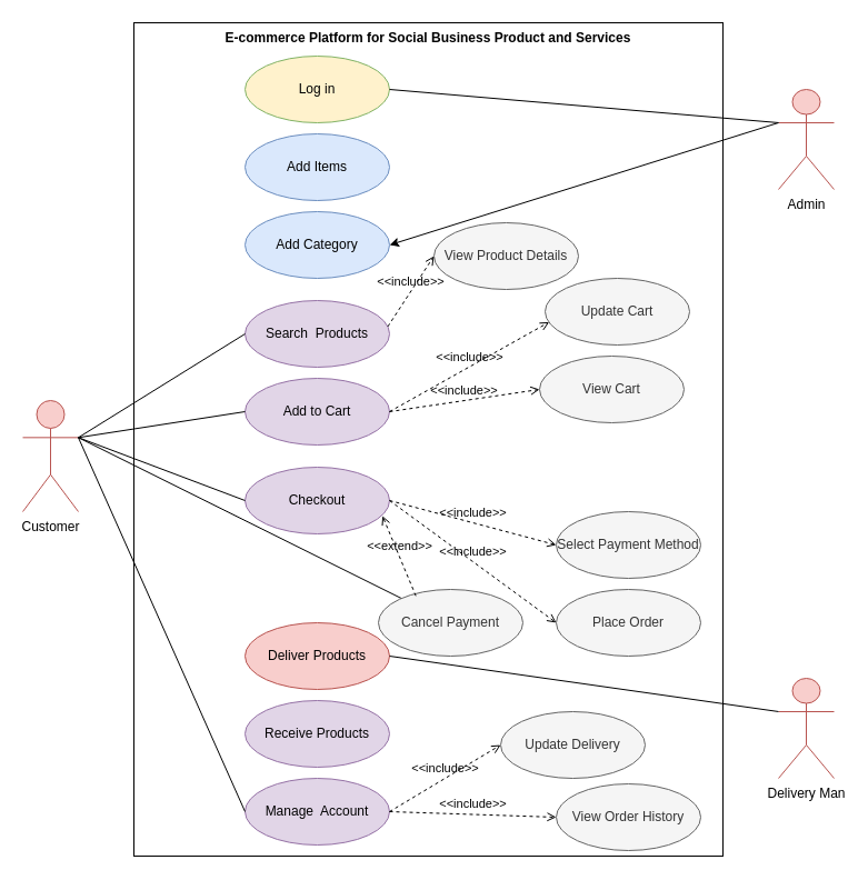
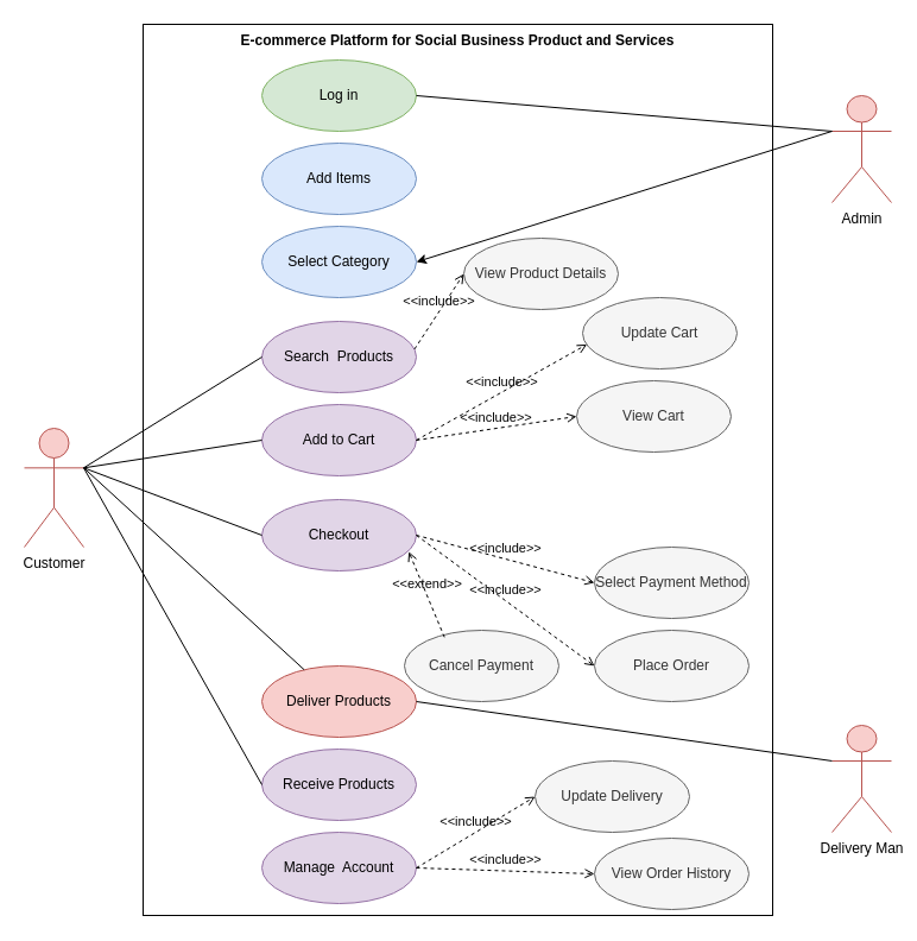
- <mxCell id="3" value="Log in" style="ellipse;whiteSpace=wrap;html=1;fillColor=#fff2cc;strokeColor=#82b366;" parent="1" vertex="1"><mxGeometry x="220" y="50" width="130" height="60" as="geometry" /></mxCell>
+ <mxCell id="3" value="Log in" style="ellipse;whiteSpace=wrap;html=1;fillColor=#d5e8d4;strokeColor=#82b366;" parent="1" vertex="1"><mxGeometry x="220" y="50" width="130" height="60" as="geometry" /></mxCell>
- <mxCell id="24" value="Add Category" style="ellipse;whiteSpace=wrap;html=1;fillColor=#dae8fc;strokeColor=#6c8ebf;" vertex="1" parent="1"><mxGeometry x="220" y="190" width="130" height="60" as="geometry" /></mxCell>
+ <mxCell id="24" value="Select Category" style="ellipse;whiteSpace=wrap;html=1;fillColor=#dae8fc;strokeColor=#6c8ebf;" vertex="1" parent="1"><mxGeometry x="220" y="190" width="130" height="60" as="geometry" /></mxCell>
- <mxCell id="13" value="" style="edgeStyle=none;html=1;endArrow=none;verticalAlign=bottom;exitX=1;exitY=0.333;exitDx=0;exitDy=0;exitPerimeter=0;" parent="1" source="9" target="37" edge="1"><mxGeometry width="160" relative="1" as="geometry"><mxPoint x="0" y="490.003" as="sourcePoint" /><mxPoint x="230" y="556.67" as="targetPoint" /></mxGeometry></mxCell>
+ <mxCell id="13" value="" style="edgeStyle=none;html=1;endArrow=none;verticalAlign=bottom;entryX=0;entryY=0.5;entryDx=0;entryDy=0;exitX=1;exitY=0.333;exitDx=0;exitDy=0;exitPerimeter=0;" parent="1" source="9" target="6" edge="1"><mxGeometry width="160" relative="1" as="geometry"><mxPoint x="0" y="490.003" as="sourcePoint" /><mxPoint x="230" y="556.67" as="targetPoint" /></mxGeometry></mxCell>
- <mxCell id="26" value="" style="edgeStyle=none;html=1;endArrow=none;verticalAlign=bottom;exitX=1;exitY=0.333;exitDx=0;exitDy=0;exitPerimeter=0;entryX=0;entryY=0.5;entryDx=0;entryDy=0;" edge="1" parent="1" source="9" target="17"><mxGeometry width="160" relative="1" as="geometry"><mxPoint x="20" y="423.333" as="sourcePoint" /><mxPoint x="240" y="110" as="targetPoint" /></mxGeometry></mxCell>
+ <mxCell id="26" value="" style="edgeStyle=none;html=1;endArrow=none;verticalAlign=bottom;exitX=1;exitY=0.333;exitDx=0;exitDy=0;exitPerimeter=0;" edge="1" parent="1" source="9" target="8"><mxGeometry width="160" relative="1" as="geometry"><mxPoint x="20" y="423.333" as="sourcePoint" /><mxPoint x="240" y="110" as="targetPoint" /></mxGeometry></mxCell>
